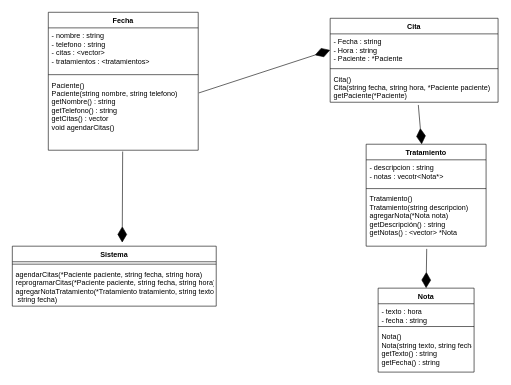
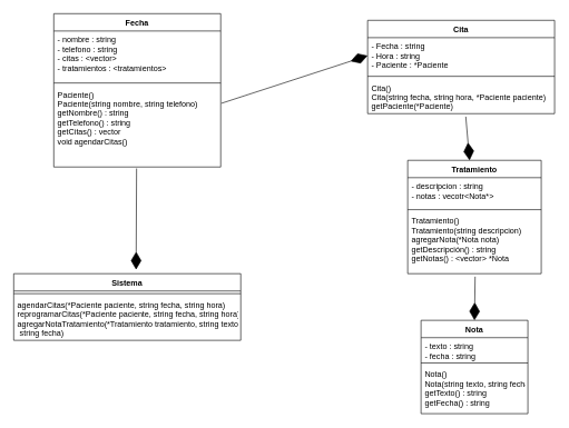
- <mxCell id="15" value="- texto : hora&#10;- fecha : string" style="text;strokeColor=none;fillColor=none;align=left;verticalAlign=top;spacingLeft=4;spacingRight=4;overflow=hidden;rotatable=0;points=[[0,0.5],[1,0.5]];portConstraint=eastwest;" vertex="1" parent="14"><mxGeometry y="26" width="160" height="34" as="geometry" /></mxCell>
+ <mxCell id="15" value="- texto : string&#10;- fecha : string" style="text;strokeColor=none;fillColor=none;align=left;verticalAlign=top;spacingLeft=4;spacingRight=4;overflow=hidden;rotatable=0;points=[[0,0.5],[1,0.5]];portConstraint=eastwest;" vertex="1" parent="14"><mxGeometry y="26" width="160" height="34" as="geometry" /></mxCell>
